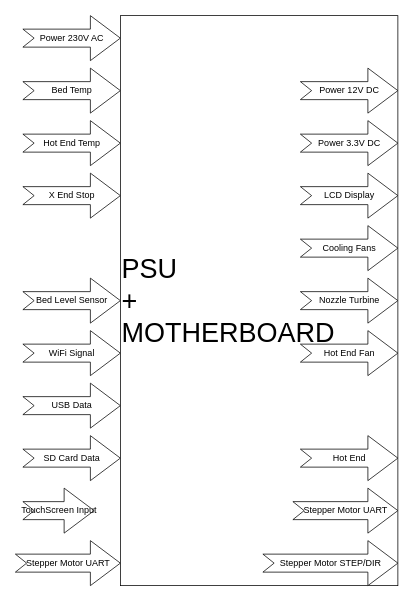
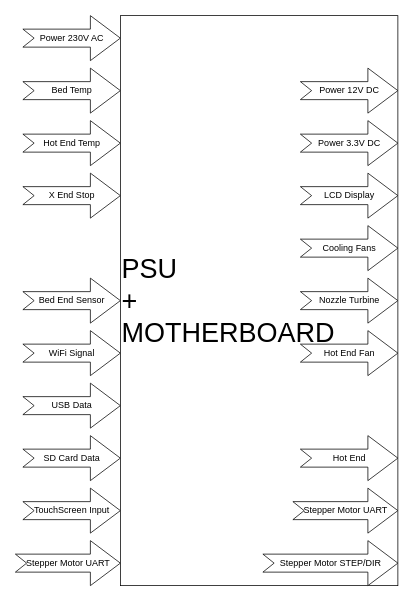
- <mxCell id="6" value="Bed Level Sensor" style="html=1;shadow=0;dashed=0;align=center;verticalAlign=middle;shape=mxgraph.arrows2.arrow;dy=0.6;dx=40;notch=15;" vertex="1" parent="1"><mxGeometry x="30" y="370" width="130" height="60" as="geometry" /></mxCell>
+ <mxCell id="6" value="Bed End Sensor" style="html=1;shadow=0;dashed=0;align=center;verticalAlign=middle;shape=mxgraph.arrows2.arrow;dy=0.6;dx=40;notch=15;" vertex="1" parent="1"><mxGeometry x="30" y="370" width="130" height="60" as="geometry" /></mxCell>
- <mxCell id="10" value="TouchScreen Input" style="html=1;shadow=0;dashed=0;align=center;verticalAlign=middle;shape=mxgraph.arrows2.arrow;dy=0.6;dx=40;notch=15;" vertex="1" parent="1"><mxGeometry x="30" y="650" width="95" height="60" as="geometry" /></mxCell>
+ <mxCell id="10" value="TouchScreen Input" style="html=1;shadow=0;dashed=0;align=center;verticalAlign=middle;shape=mxgraph.arrows2.arrow;dy=0.6;dx=40;notch=15;" vertex="1" parent="1"><mxGeometry x="30" y="650" width="130" height="60" as="geometry" /></mxCell>
